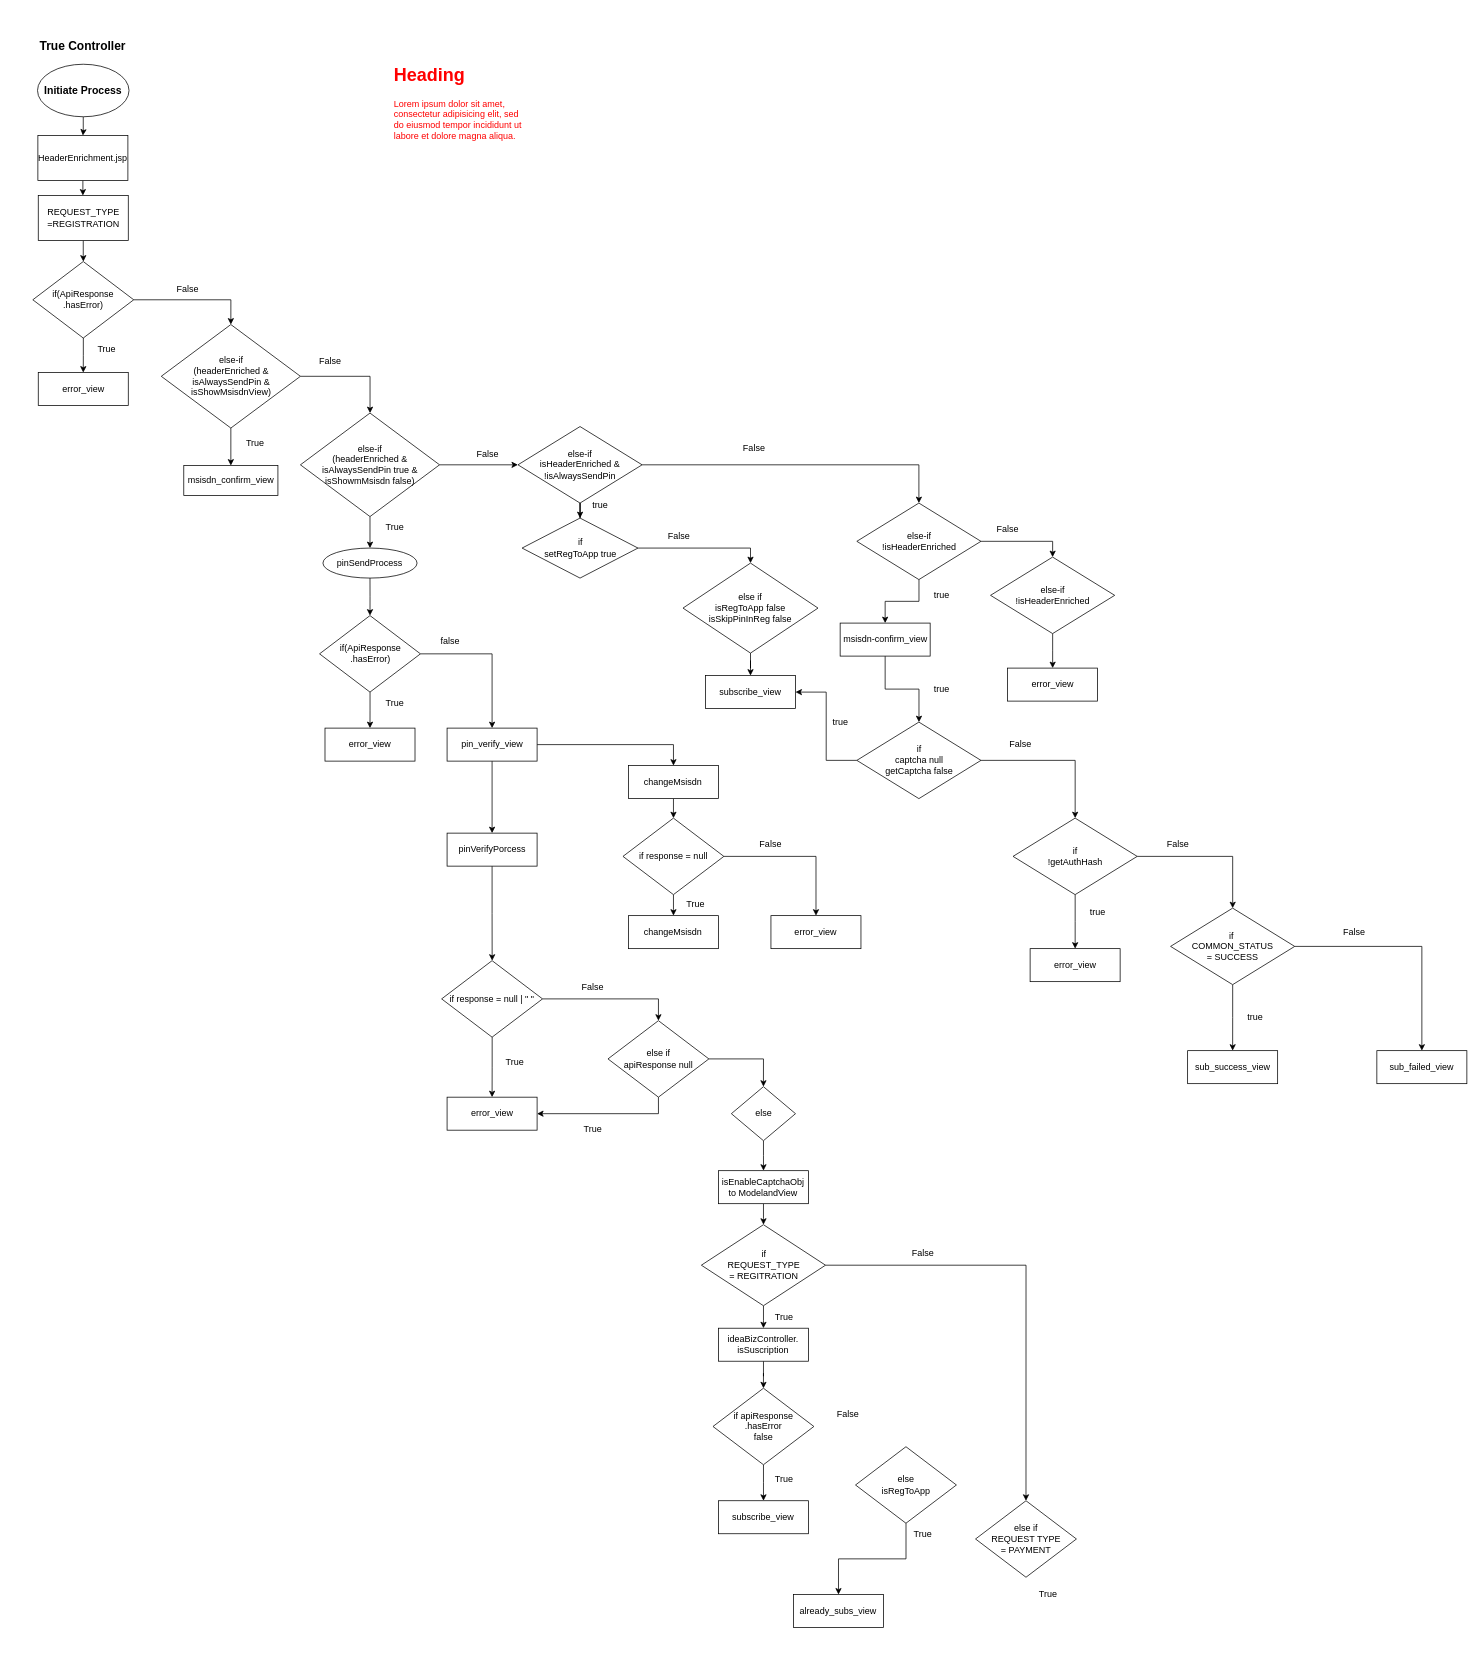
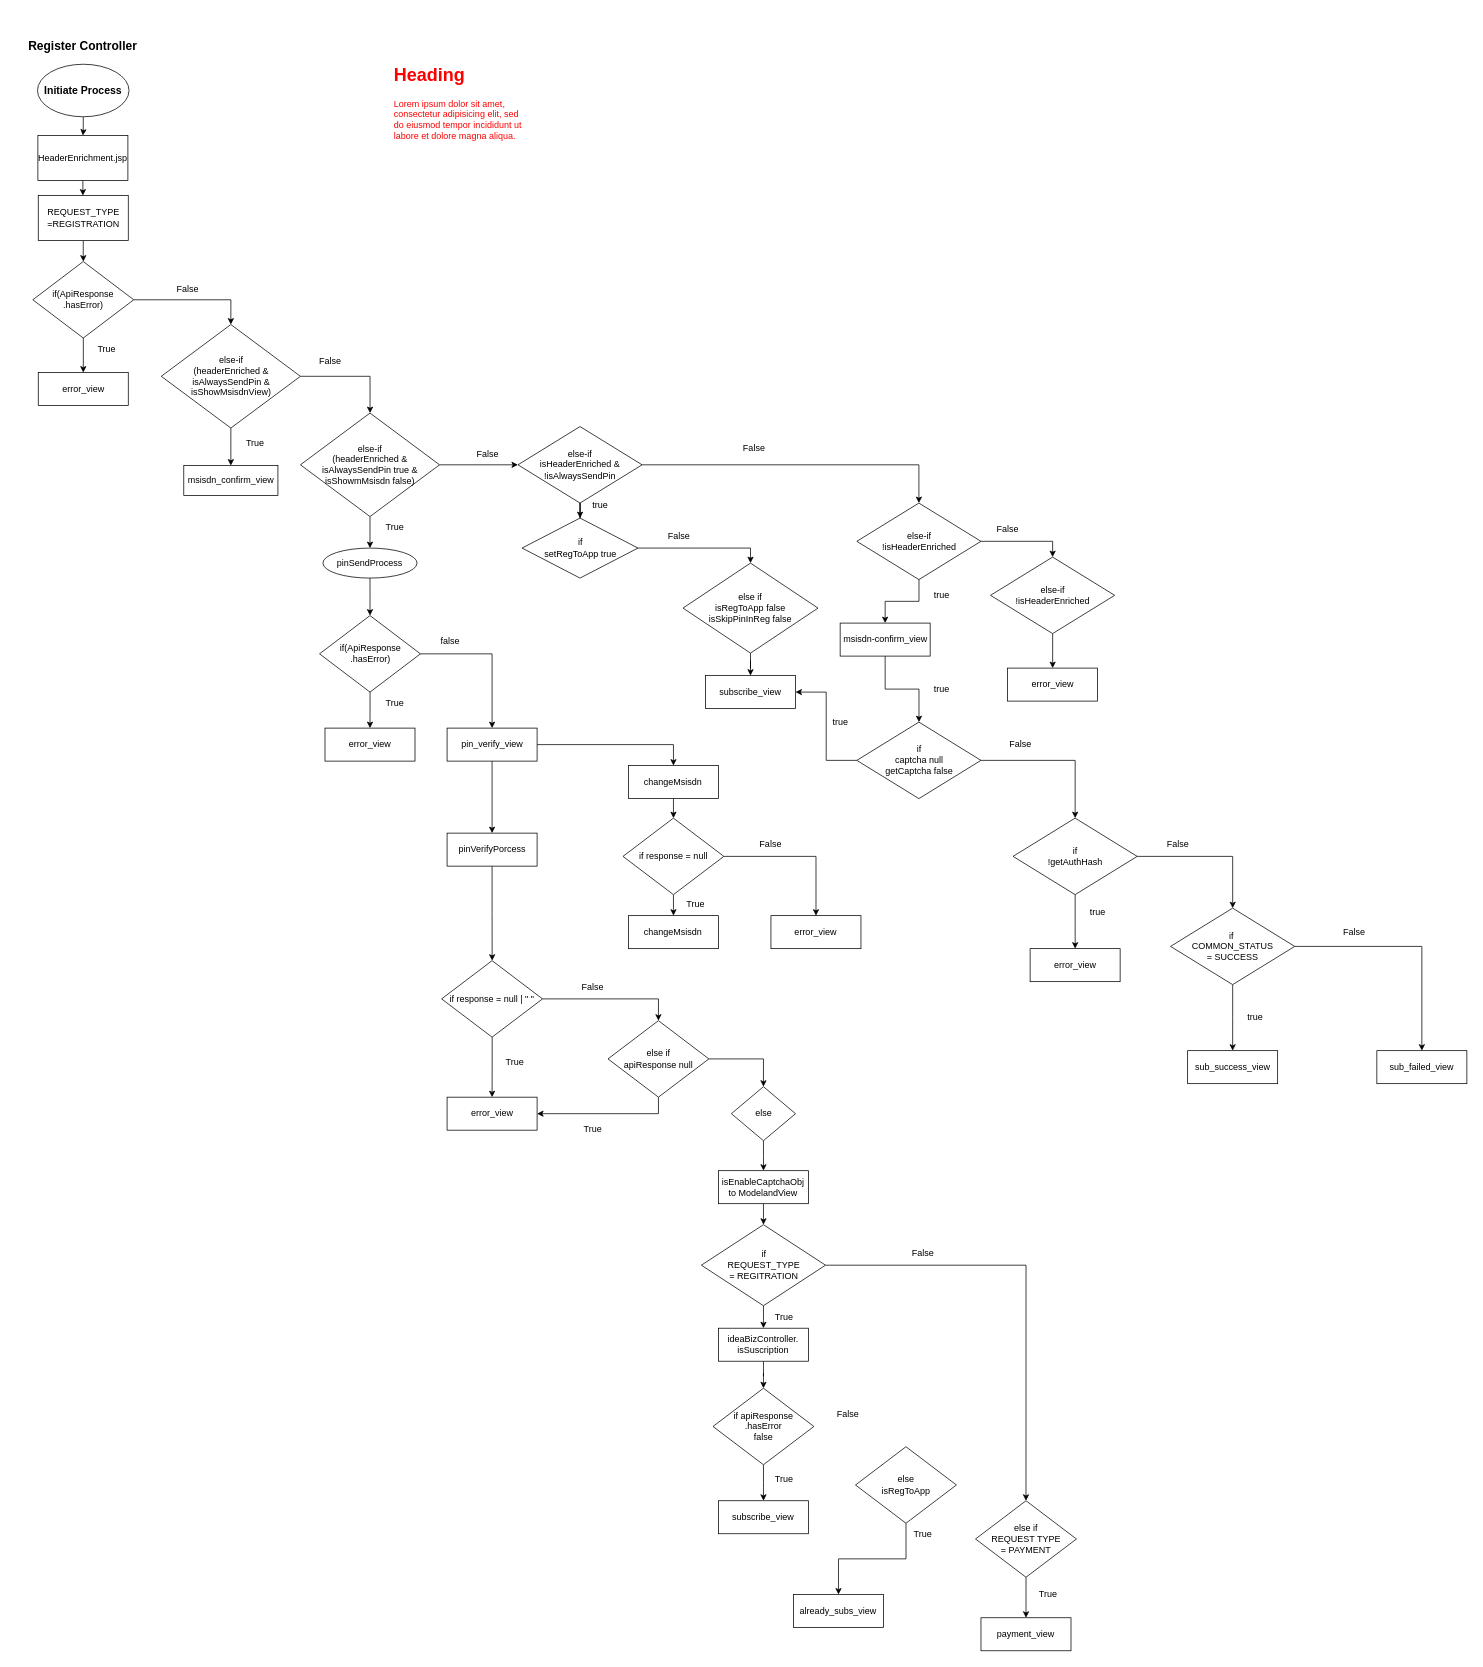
- <mxCell id="2" value="True Controller" style="text;html=1;strokeColor=none;fillColor=none;align=center;verticalAlign=middle;whiteSpace=wrap;rounded=0;fontSize=16;fontStyle=1" parent="1" vertex="1"><mxGeometry x="20" width="180" height="80" as="geometry" y="20" /></mxCell>
+ <mxCell id="2" value="Register Controller" style="text;html=1;strokeColor=none;fillColor=none;align=center;verticalAlign=middle;whiteSpace=wrap;rounded=0;fontSize=16;fontStyle=1" parent="1" vertex="1"><mxGeometry x="20" width="180" height="80" as="geometry" y="20" /></mxCell>
+ <mxCell id="76" style="edgeStyle=orthogonalEdgeStyle;rounded=0;orthogonalLoop=1;jettySize=auto;html=1;" parent="1" source="77" target="78" edge="1"><mxGeometry relative="1" as="geometry" /></mxCell>
+ <mxCell id="78" value="payment_view" style="rounded=0;whiteSpace=wrap;html=1;fontSize=12;" parent="1" vertex="1"><mxGeometry x="1307.25" y="2156" width="120" height="44" as="geometry" /></mxCell>
